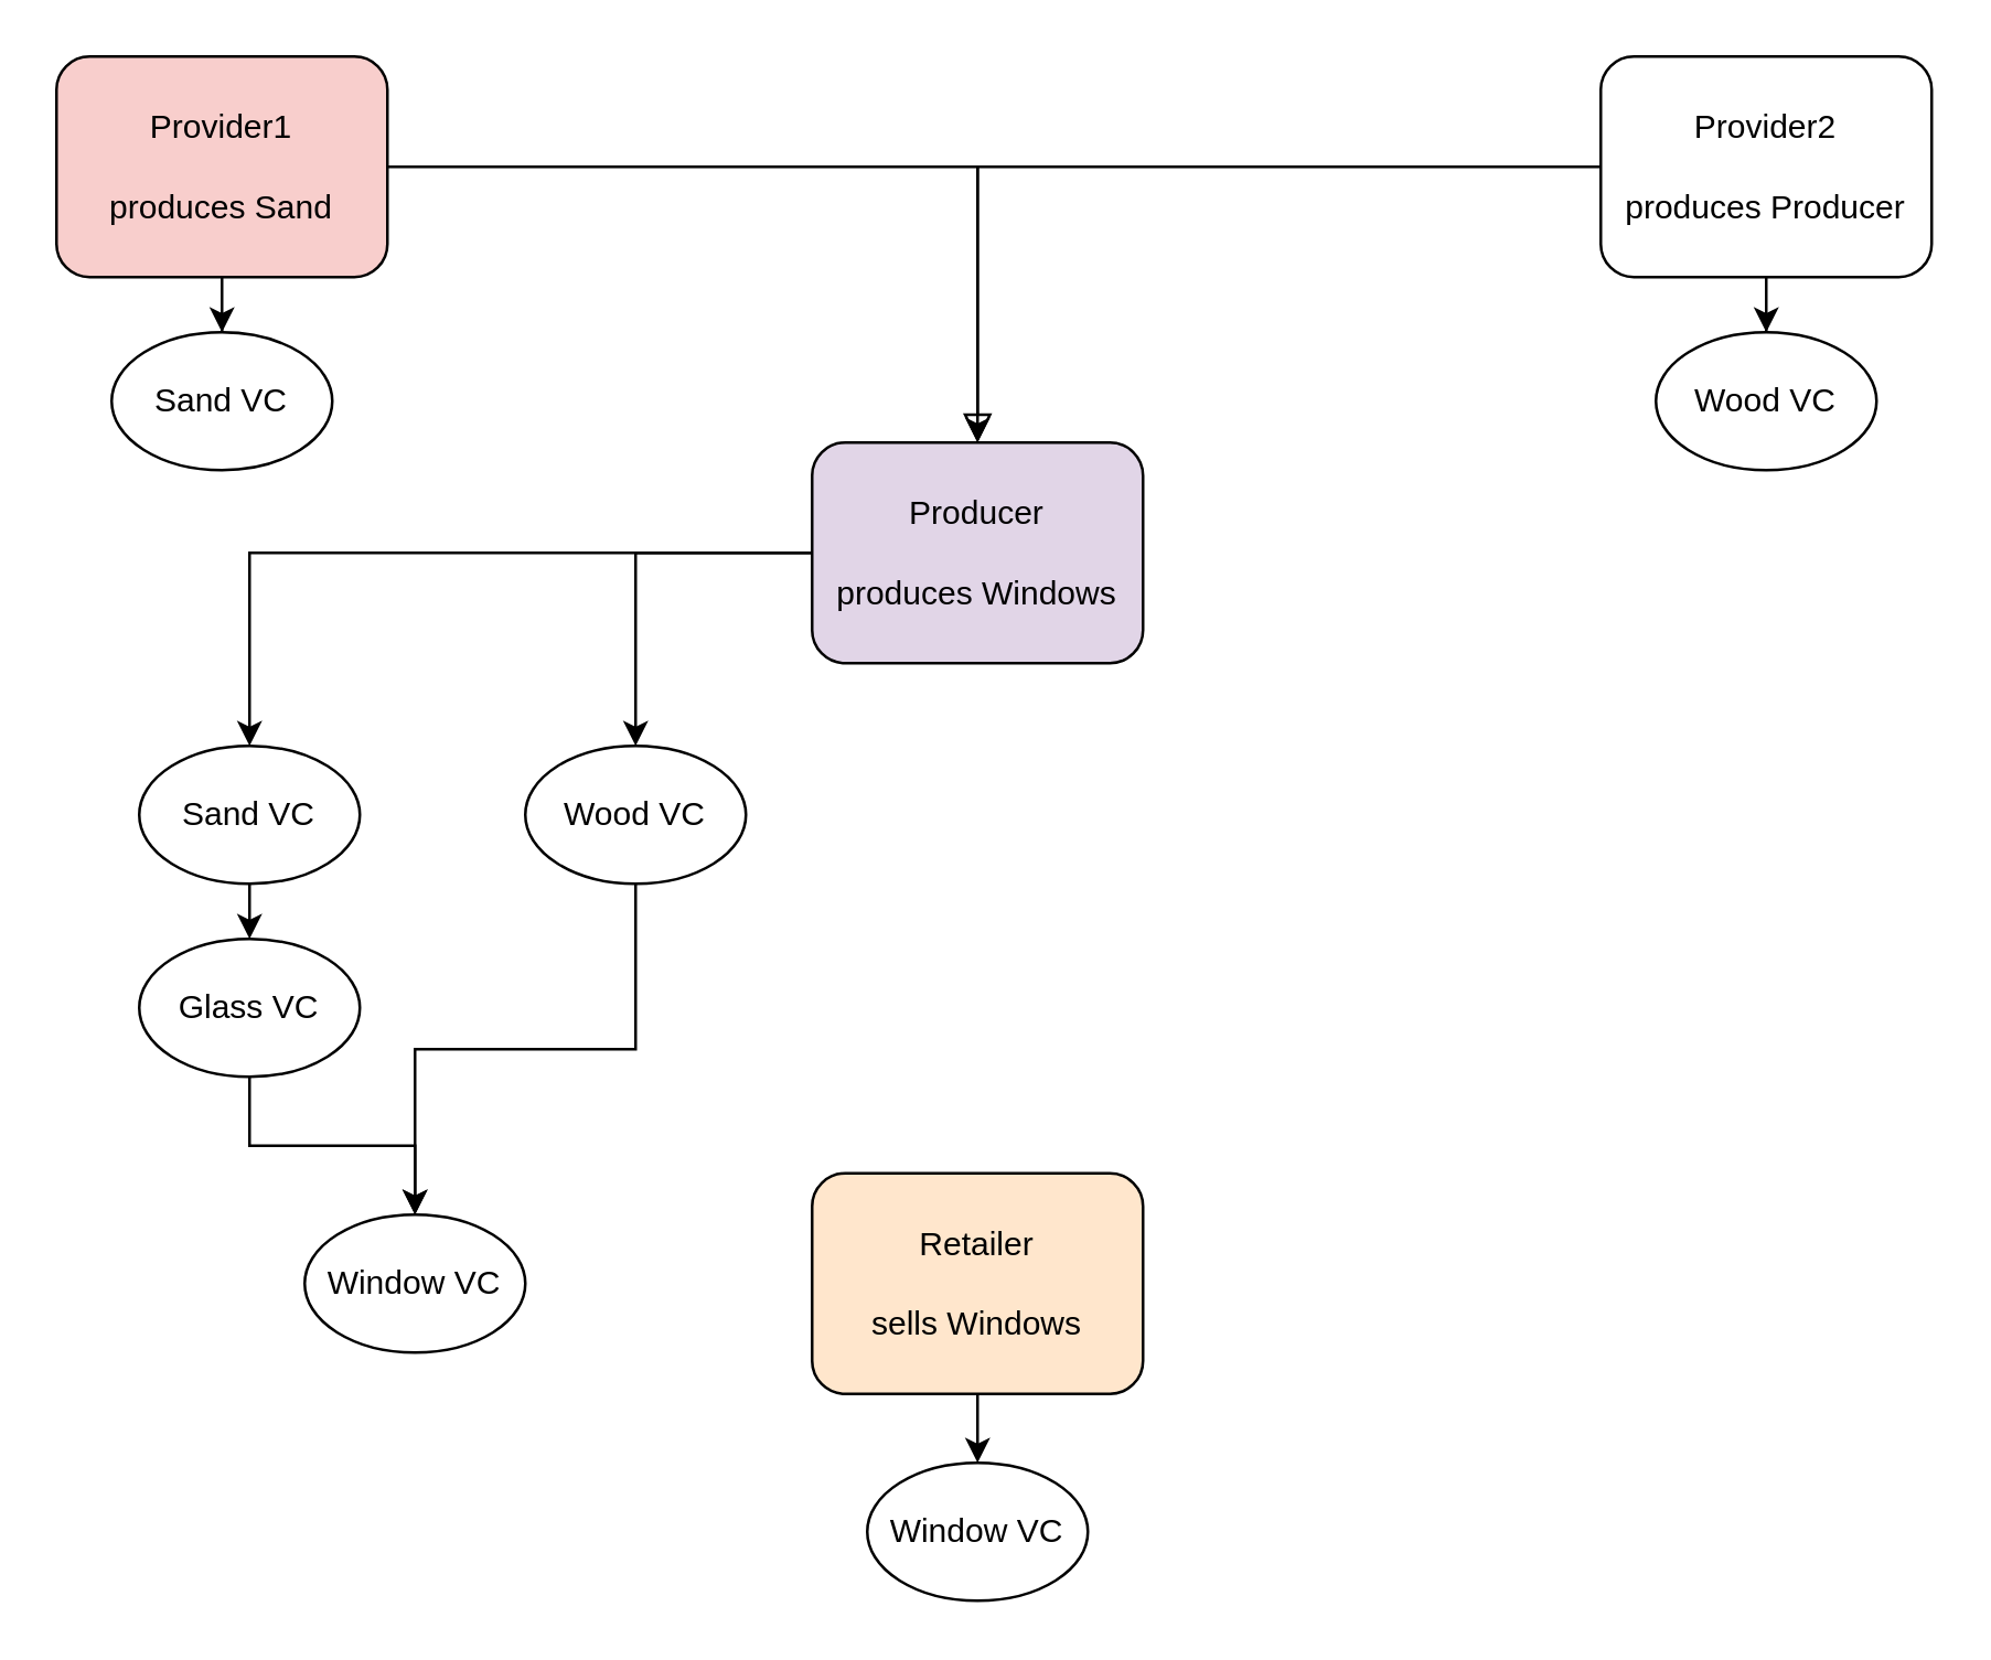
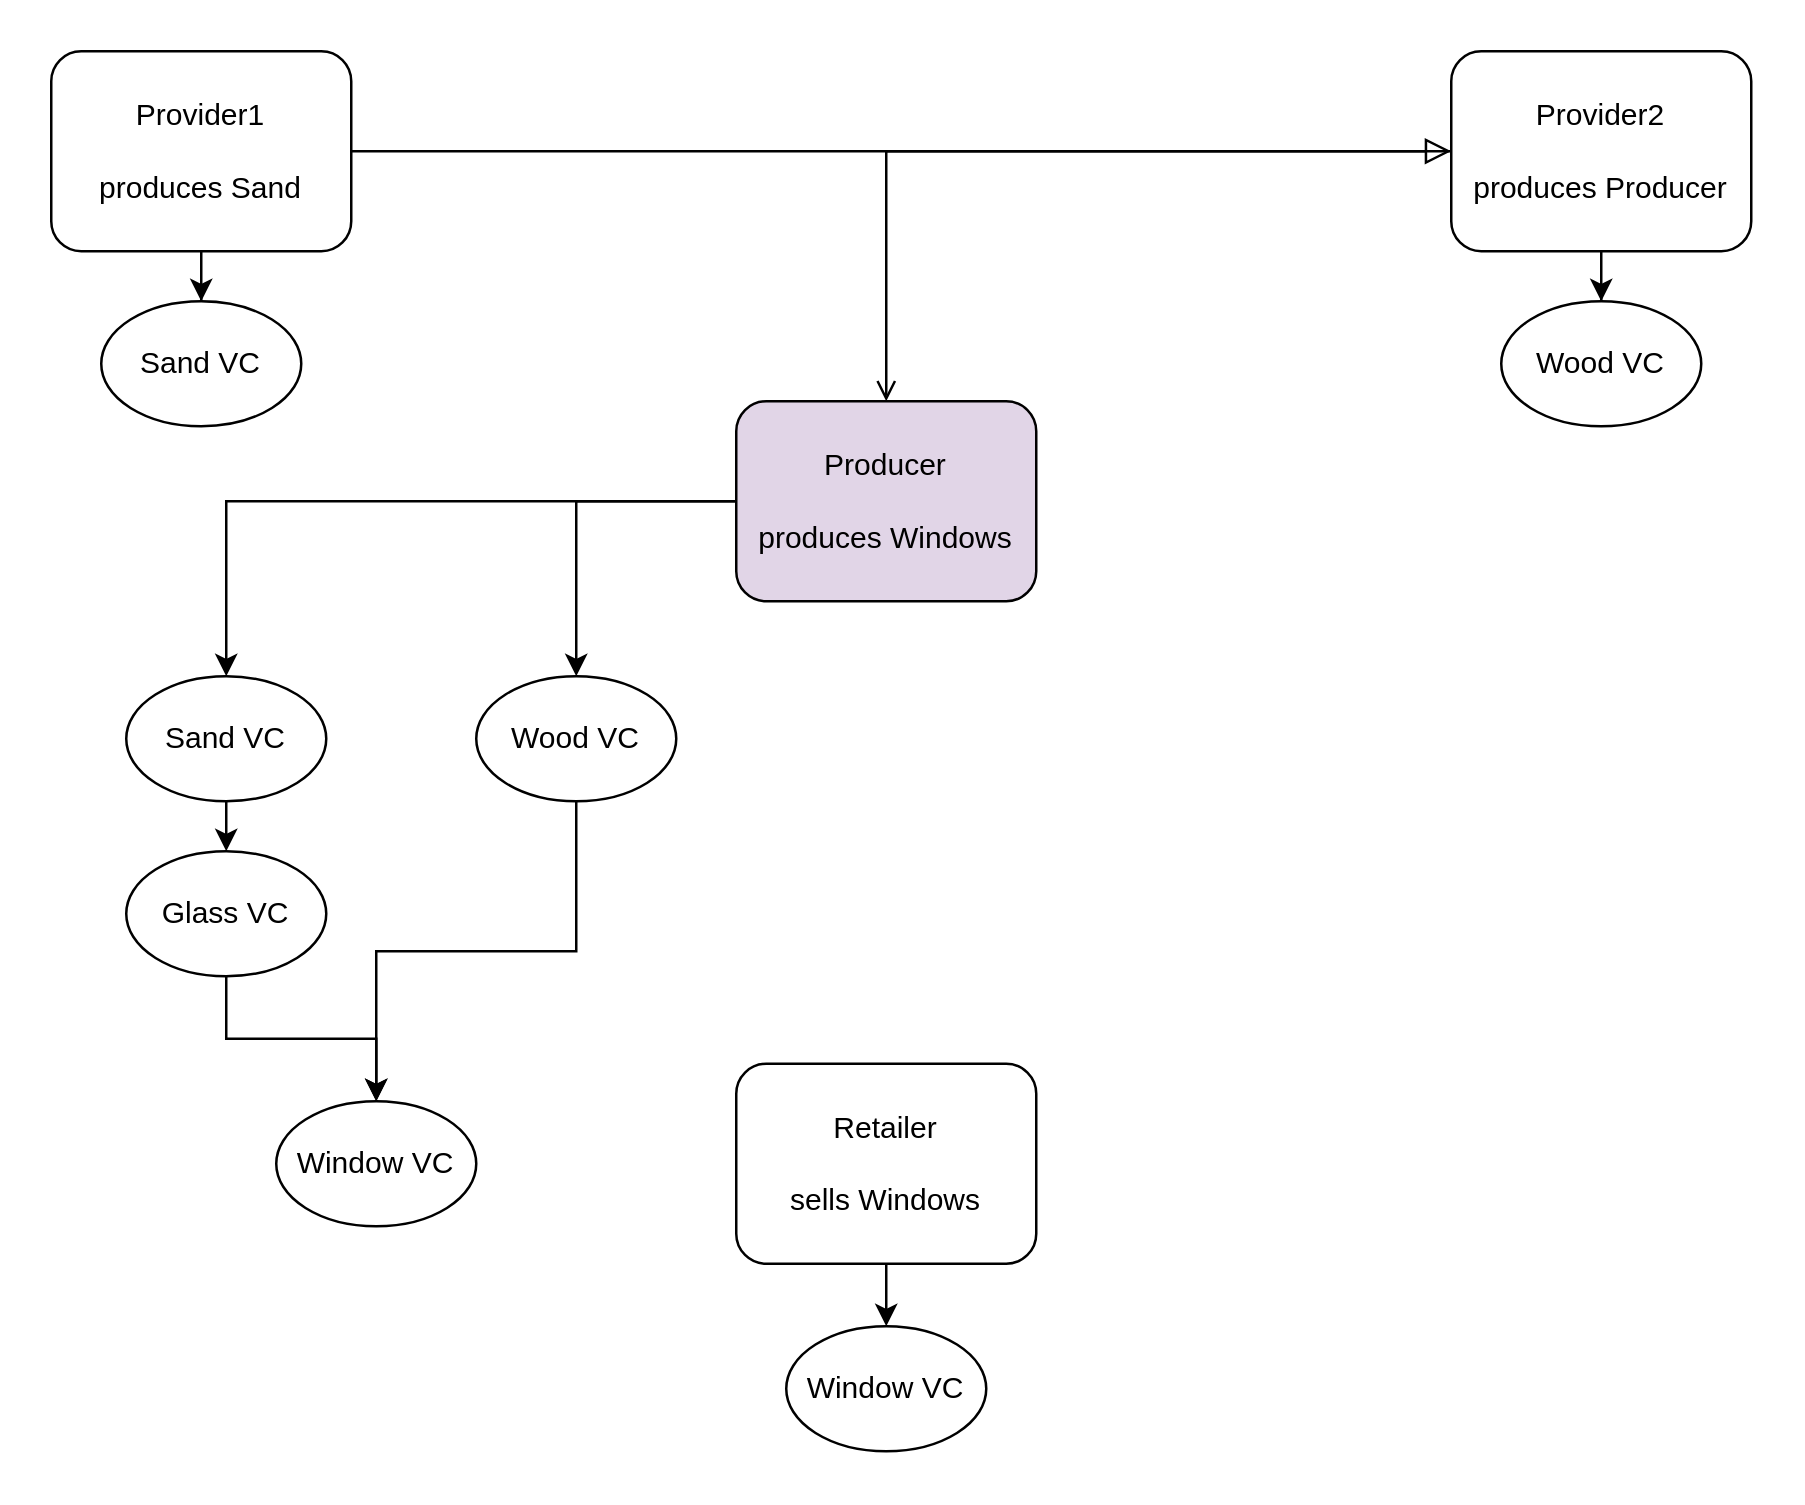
- <mxCell id="4" value="Provider1&lt;div&gt;&lt;br&gt;&lt;/div&gt;&lt;div&gt;produces Sand&lt;/div&gt;" style="rounded=1;whiteSpace=wrap;html=1;fontSize=12;glass=0;strokeWidth=1;shadow=0;fillColor=#f8cecc;" parent="1" vertex="1"><mxGeometry x="20" y="20" width="120" height="80" as="geometry" /></mxCell>
+ <mxCell id="4" value="Provider1&lt;div&gt;&lt;br&gt;&lt;/div&gt;&lt;div&gt;produces Sand&lt;/div&gt;" style="rounded=1;whiteSpace=wrap;html=1;fontSize=12;glass=0;strokeWidth=1;shadow=0;" parent="1" vertex="1"><mxGeometry x="20" y="20" width="120" height="80" as="geometry" /></mxCell>
- <mxCell id="2" value="" style="rounded=0;html=1;jettySize=auto;orthogonalLoop=1;fontSize=11;endArrow=block;endFill=0;endSize=8;strokeWidth=1;shadow=0;labelBackgroundColor=none;edgeStyle=orthogonalEdgeStyle;entryX=0.5;entryY=0;entryDx=0;entryDy=0;" parent="1" source="4" target="10" edge="1"><mxGeometry relative="1" as="geometry"><mxPoint x="354" y="160" as="targetPoint" /></mxGeometry></mxCell>
+ <mxCell id="2" value="" style="rounded=0;html=1;jettySize=auto;orthogonalLoop=1;fontSize=11;endArrow=block;endFill=0;endSize=8;strokeWidth=1;shadow=0;labelBackgroundColor=none;edgeStyle=orthogonalEdgeStyle;" parent="1" source="4" target="7" edge="1"><mxGeometry relative="1" as="geometry"><mxPoint x="354" y="160" as="targetPoint" /></mxGeometry></mxCell>
- <mxCell id="5" style="edgeStyle=orthogonalEdgeStyle;rounded=0;orthogonalLoop=1;jettySize=auto;html=1;entryX=0.5;entryY=0;entryDx=0;entryDy=0;" edge="1" parent="1" source="7" target="10"><mxGeometry relative="1" as="geometry"><mxPoint x="354" y="160" as="targetPoint" /></mxGeometry></mxCell>
+ <mxCell id="5" style="edgeStyle=orthogonalEdgeStyle;rounded=0;orthogonalLoop=1;jettySize=auto;html=1;entryX=0.5;entryY=0;entryDx=0;entryDy=0;endArrow=open;" edge="1" parent="1" source="7" target="10"><mxGeometry relative="1" as="geometry"><mxPoint x="354" y="160" as="targetPoint" /></mxGeometry></mxCell>
- <mxCell id="12" value="Retailer&lt;div&gt;&lt;br&gt;&lt;/div&gt;&lt;div&gt;sells Windows&lt;/div&gt;" style="rounded=1;whiteSpace=wrap;html=1;fontSize=12;glass=0;strokeWidth=1;shadow=0;fillColor=#ffe6cc;" vertex="1" parent="1"><mxGeometry x="294" y="425" width="120" height="80" as="geometry" /></mxCell>
+ <mxCell id="12" value="Retailer&lt;div&gt;&lt;br&gt;&lt;/div&gt;&lt;div&gt;sells Windows&lt;/div&gt;" style="rounded=1;whiteSpace=wrap;html=1;fontSize=12;glass=0;strokeWidth=1;shadow=0;" vertex="1" parent="1"><mxGeometry x="294" y="425" width="120" height="80" as="geometry" /></mxCell>
